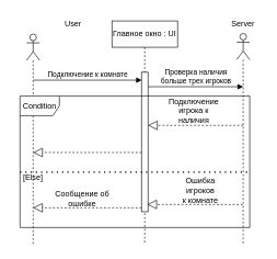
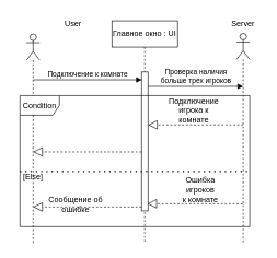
- <mxCell id="15" value="Подключение&lt;br&gt;игрока к наличия" style="text;html=1;strokeColor=none;fillColor=none;align=center;verticalAlign=middle;whiteSpace=wrap;rounded=0;" vertex="1" parent="1"><mxGeometry x="250" y="153" width="90" height="30" as="geometry" /></mxCell>
+ <mxCell id="15" value="Подключение&lt;br&gt;игрока к комнате" style="text;html=1;strokeColor=none;fillColor=none;align=center;verticalAlign=middle;whiteSpace=wrap;rounded=0;" vertex="1" parent="1"><mxGeometry x="250" y="153" width="90" height="30" as="geometry" /></mxCell>
- <mxCell id="16" value="Сообщение об ошибке" style="text;html=1;strokeColor=none;fillColor=none;align=center;verticalAlign=middle;whiteSpace=wrap;rounded=0;" vertex="1" parent="1"><mxGeometry x="80" y="281" width="90" height="40" as="geometry" /></mxCell>
+ <mxCell id="16" value="Сообщение об ошибке" style="text;html=1;strokeColor=none;fillColor=none;align=center;verticalAlign=middle;whiteSpace=wrap;rounded=0;" vertex="1" parent="1"><mxGeometry x="70" y="291" width="90" height="40" as="geometry" /></mxCell>
